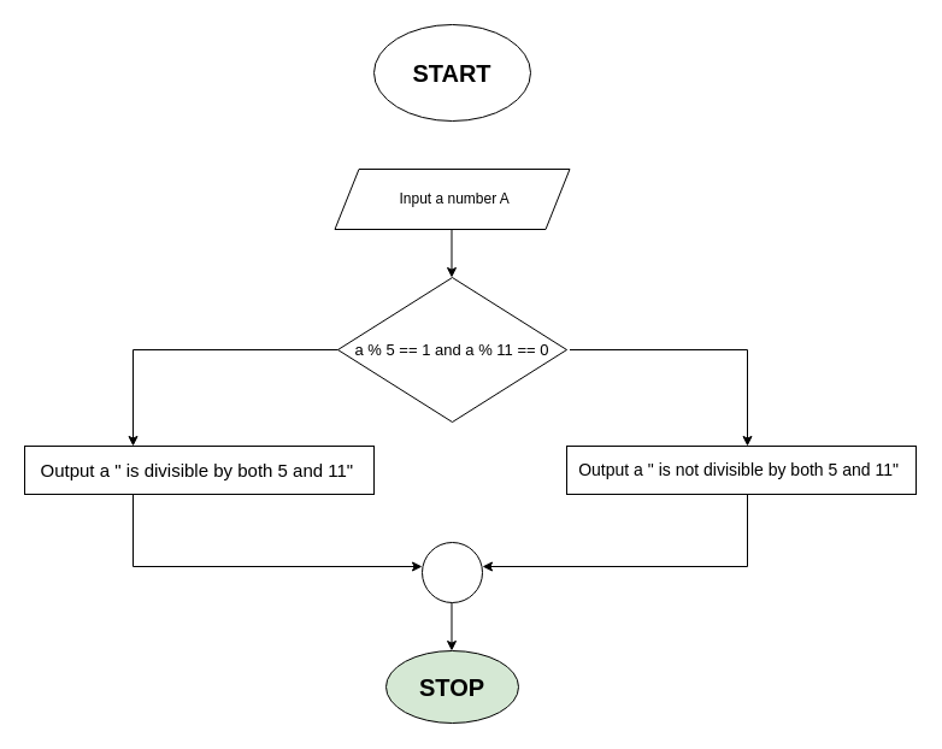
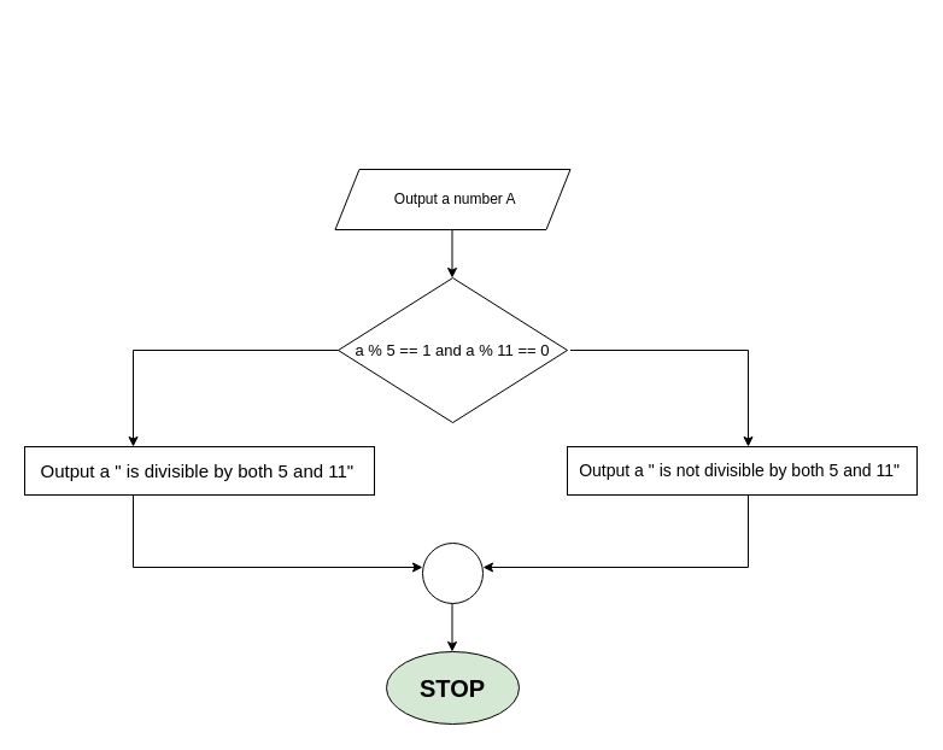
- <mxCell id="2" value="&lt;b&gt;&lt;font style=&quot;font-size: 20px;&quot;&gt;START&lt;/font&gt;&lt;/b&gt;" style="ellipse;whiteSpace=wrap;html=1;" vertex="1" parent="1"><mxGeometry x="310" y="20" width="130" height="80" as="geometry" /></mxCell>
- <mxCell id="3" value="&amp;nbsp;Input a number A" style="shape=parallelogram;perimeter=parallelogramPerimeter;whiteSpace=wrap;html=1;fixedSize=1;" vertex="1" parent="1"><mxGeometry x="277.5" y="140" width="195" height="50" as="geometry" /></mxCell>
+ <mxCell id="3" value="&amp;nbsp;Output a number A" style="shape=parallelogram;perimeter=parallelogramPerimeter;whiteSpace=wrap;html=1;fixedSize=1;" vertex="1" parent="1"><mxGeometry x="277.5" y="140" width="195" height="50" as="geometry" /></mxCell>
